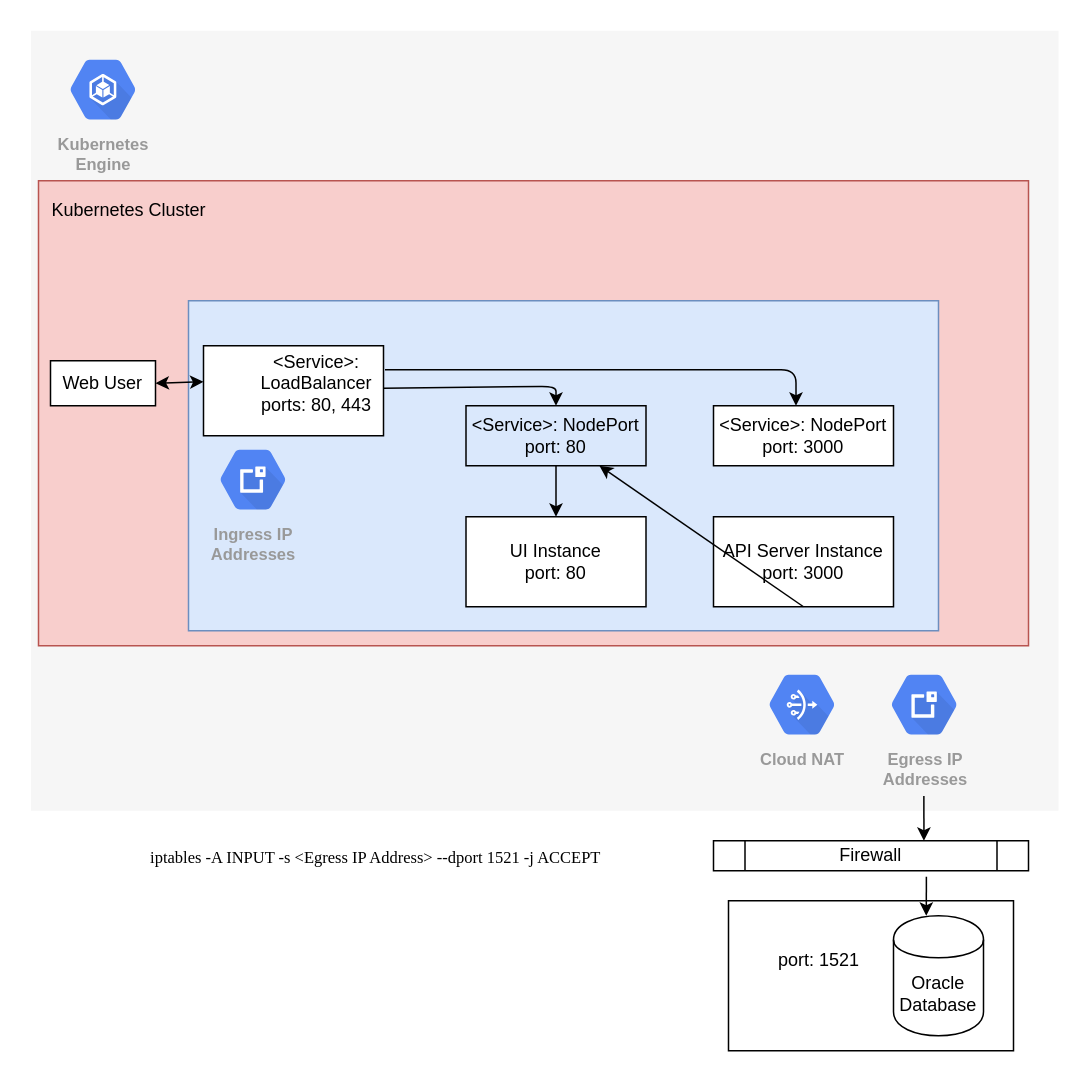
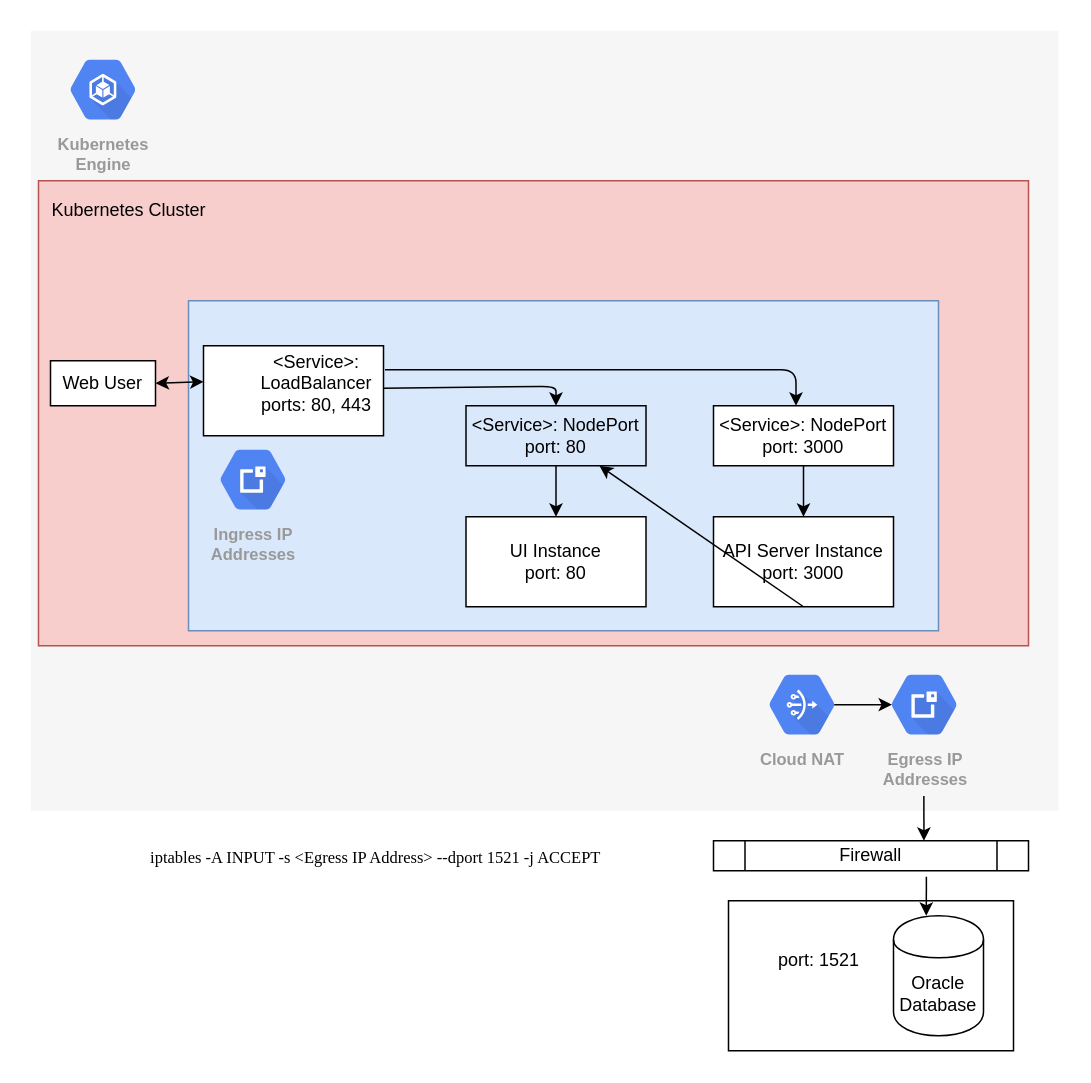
+ <mxCell id="18" value="" style="endArrow=classic;html=1;exitX=0.5;exitY=1;exitDx=0;exitDy=0;" parent="1" source="11" target="14" edge="1"><mxGeometry width="50" height="50" relative="1" as="geometry"><mxPoint x="535" y="590" as="sourcePoint" /><mxPoint x="585" y="540" as="targetPoint" /></mxGeometry></mxCell>
+ <mxCell id="33" value="" style="endArrow=classic;html=1;exitX=0.825;exitY=0.5;exitDx=0;exitDy=0;exitPerimeter=0;entryX=0.175;entryY=0.5;entryDx=0;entryDy=0;entryPerimeter=0;" parent="1" source="21" target="22" edge="1"><mxGeometry width="50" height="50" relative="1" as="geometry"><mxPoint x="775" y="490" as="sourcePoint" /><mxPoint x="825" y="440" as="targetPoint" /></mxGeometry></mxCell>
